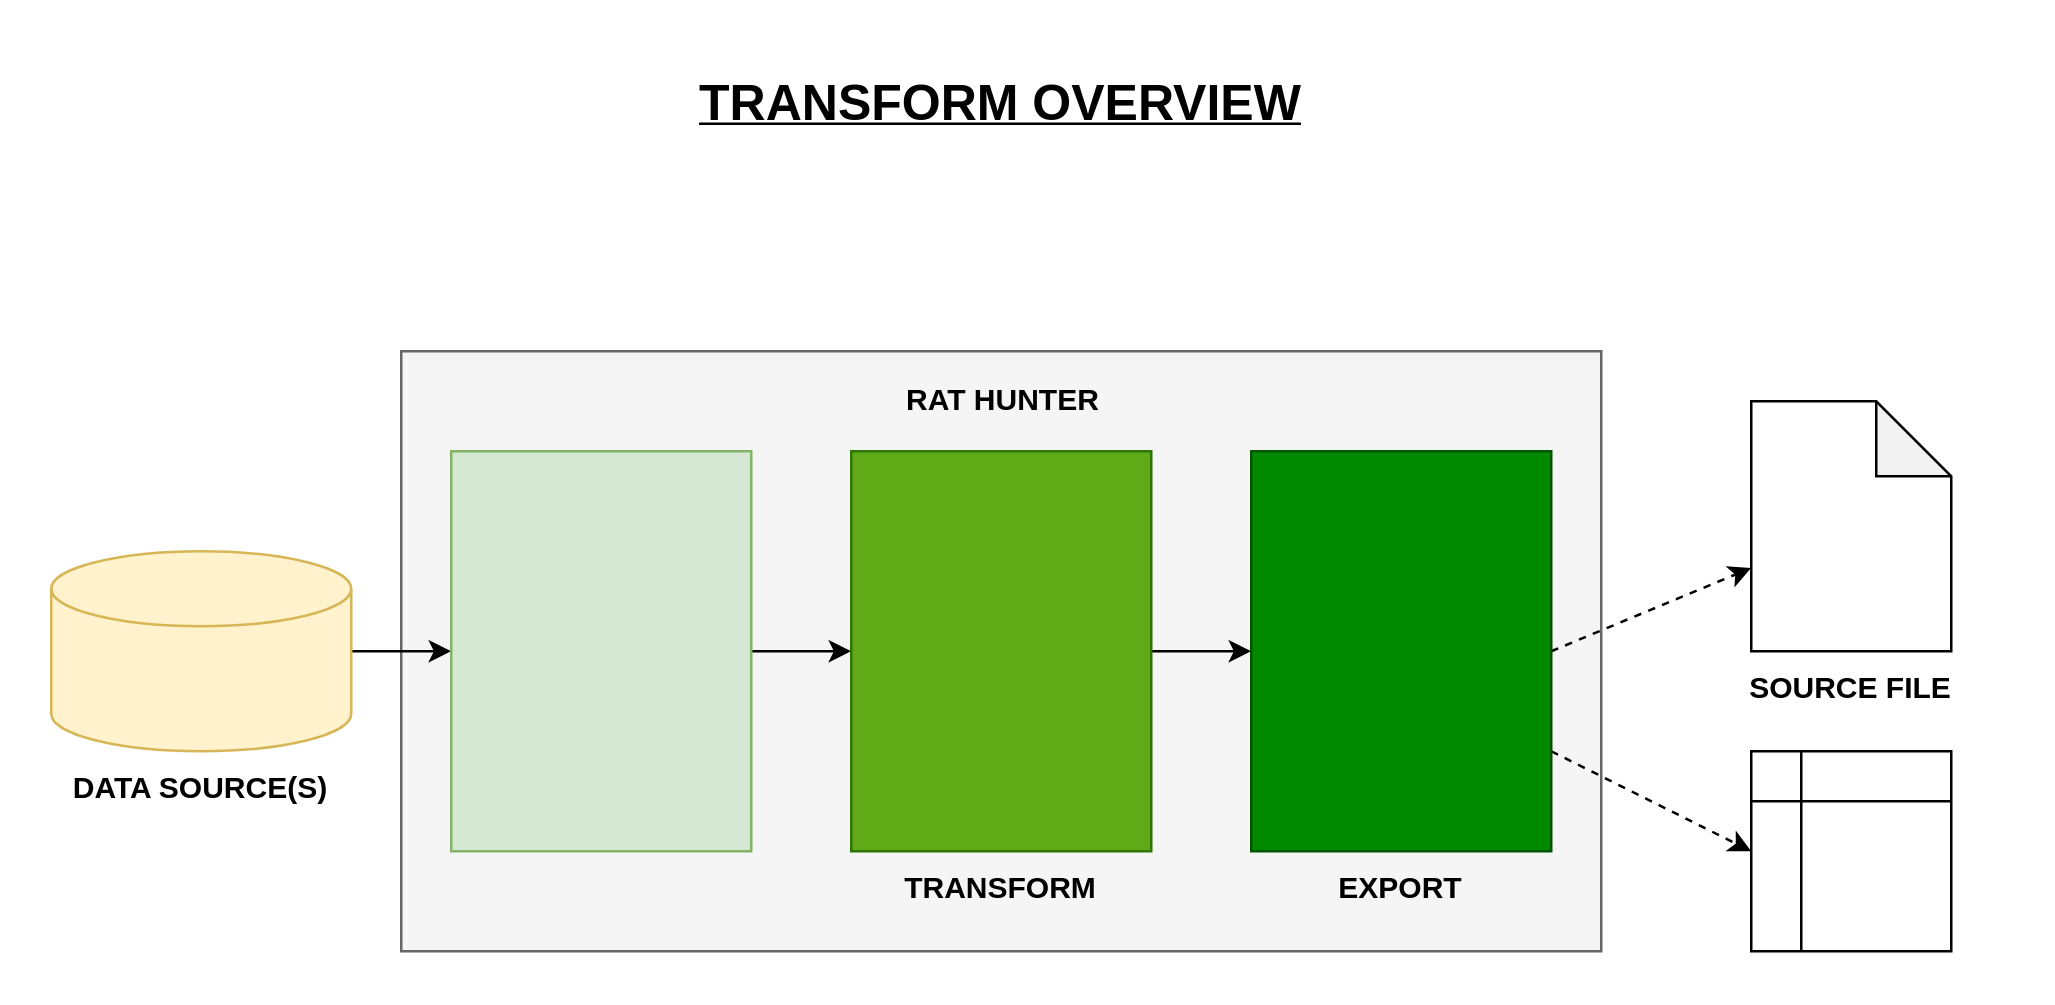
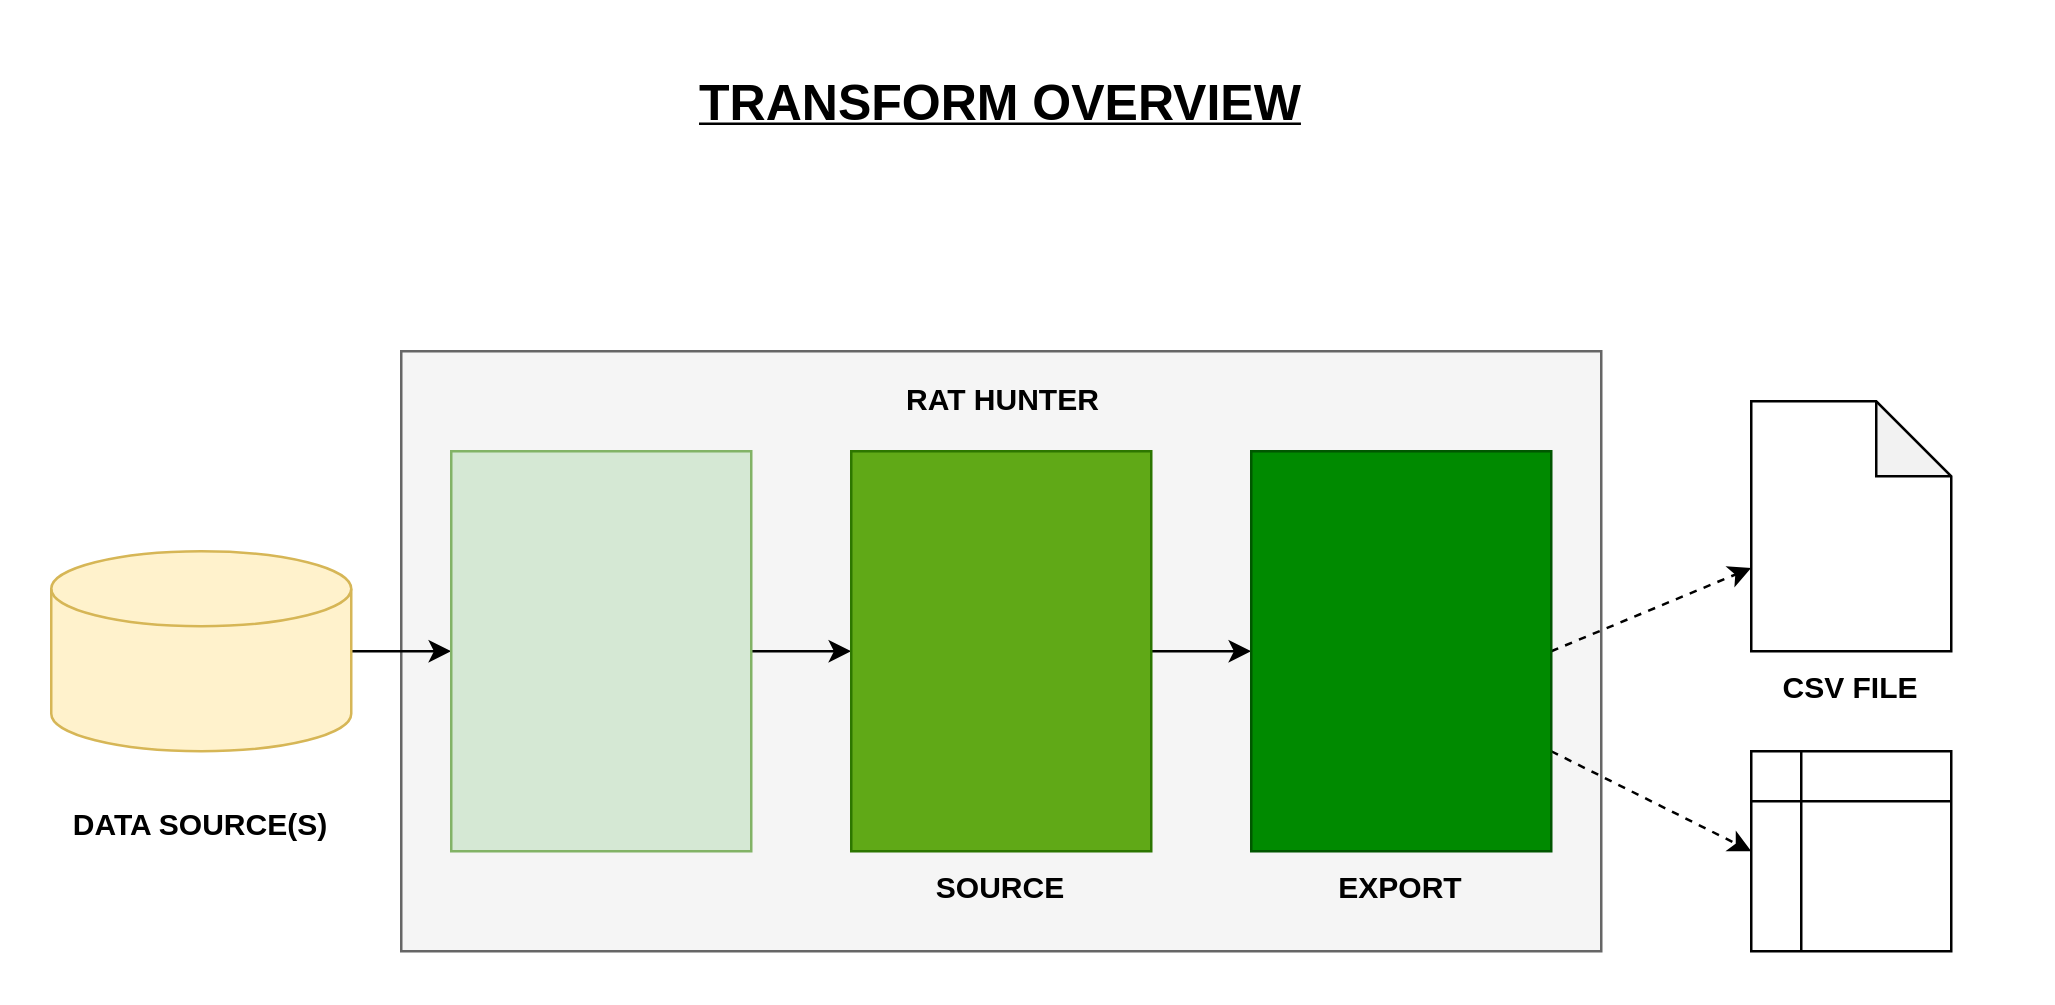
- <mxCell id="15" value="SOURCE FILE" style="text;html=1;strokeColor=none;fillColor=none;align=center;verticalAlign=middle;whiteSpace=wrap;rounded=0;fontStyle=1" vertex="1" parent="1"><mxGeometry x="680" y="260" width="120" height="30" as="geometry" /></mxCell>
+ <mxCell id="15" value="CSV FILE" style="text;html=1;strokeColor=none;fillColor=none;align=center;verticalAlign=middle;whiteSpace=wrap;rounded=0;fontStyle=1" vertex="1" parent="1"><mxGeometry x="680" y="260" width="120" height="30" as="geometry" /></mxCell>
- <mxCell id="14" value="DATA SOURCE(S)" style="text;html=1;strokeColor=none;fillColor=none;align=center;verticalAlign=middle;whiteSpace=wrap;rounded=0;fontStyle=1" vertex="1" parent="1"><mxGeometry x="20" y="300" width="120" height="30" as="geometry" /></mxCell>
+ <mxCell id="14" value="DATA SOURCE(S)" style="text;html=1;strokeColor=none;fillColor=none;align=center;verticalAlign=middle;whiteSpace=wrap;rounded=0;fontStyle=1" vertex="1" parent="1"><mxGeometry x="20" y="315" width="120" height="30" as="geometry" /></mxCell>
- <mxCell id="16" value="TRANSFORM" style="text;html=1;strokeColor=none;fillColor=none;align=center;verticalAlign=middle;whiteSpace=wrap;rounded=0;fontStyle=1" vertex="1" parent="1"><mxGeometry x="340" y="340" width="120" height="30" as="geometry" /></mxCell>
+ <mxCell id="16" value="SOURCE" style="text;html=1;strokeColor=none;fillColor=none;align=center;verticalAlign=middle;whiteSpace=wrap;rounded=0;fontStyle=1" vertex="1" parent="1"><mxGeometry x="340" y="340" width="120" height="30" as="geometry" /></mxCell>
